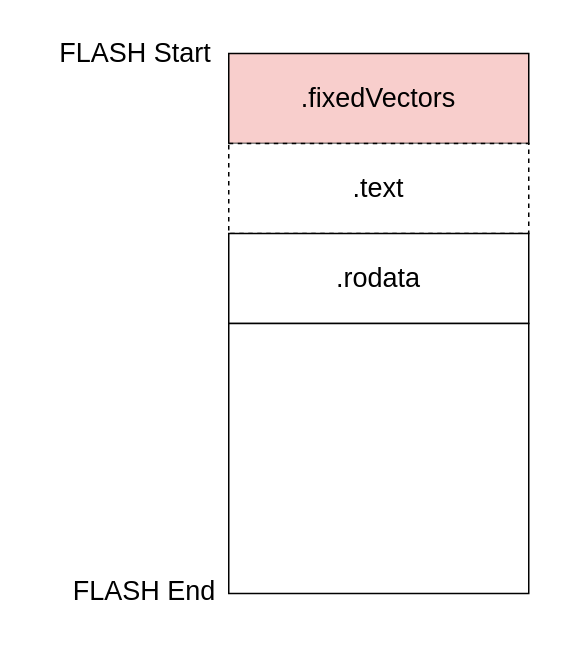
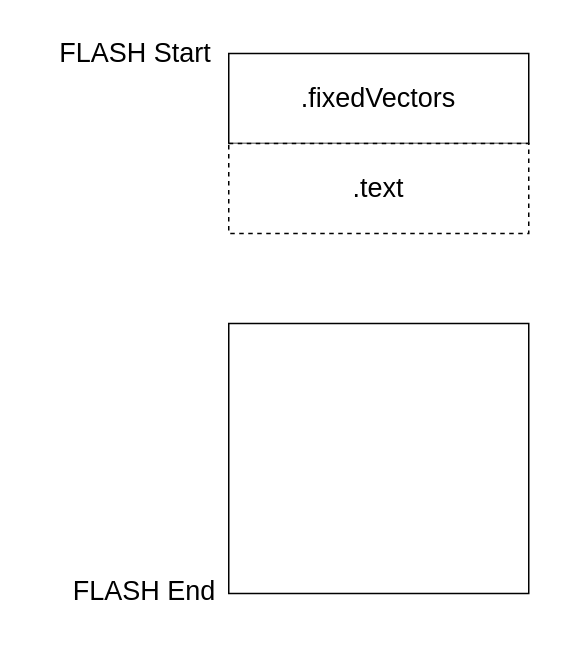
- <mxCell id="2" value="&lt;font style=&quot;font-size: 18px;&quot;&gt;.fixedVectors&lt;/font&gt;" style="rounded=0;whiteSpace=wrap;html=1;fillColor=#f8cecc;" vertex="1" parent="1"><mxGeometry x="152" y="35" width="200" height="60" as="geometry" /></mxCell>
+ <mxCell id="2" value="&lt;font style=&quot;font-size: 18px;&quot;&gt;.fixedVectors&lt;/font&gt;" style="rounded=0;whiteSpace=wrap;html=1;" vertex="1" parent="1"><mxGeometry x="152" y="35" width="200" height="60" as="geometry" /></mxCell>
- <mxCell id="4" value="&lt;font style=&quot;font-size: 18px;&quot;&gt;.rodata&lt;/font&gt;" style="rounded=0;whiteSpace=wrap;html=1;" vertex="1" parent="1"><mxGeometry x="152" y="155" width="200" height="60" as="geometry" /></mxCell>
